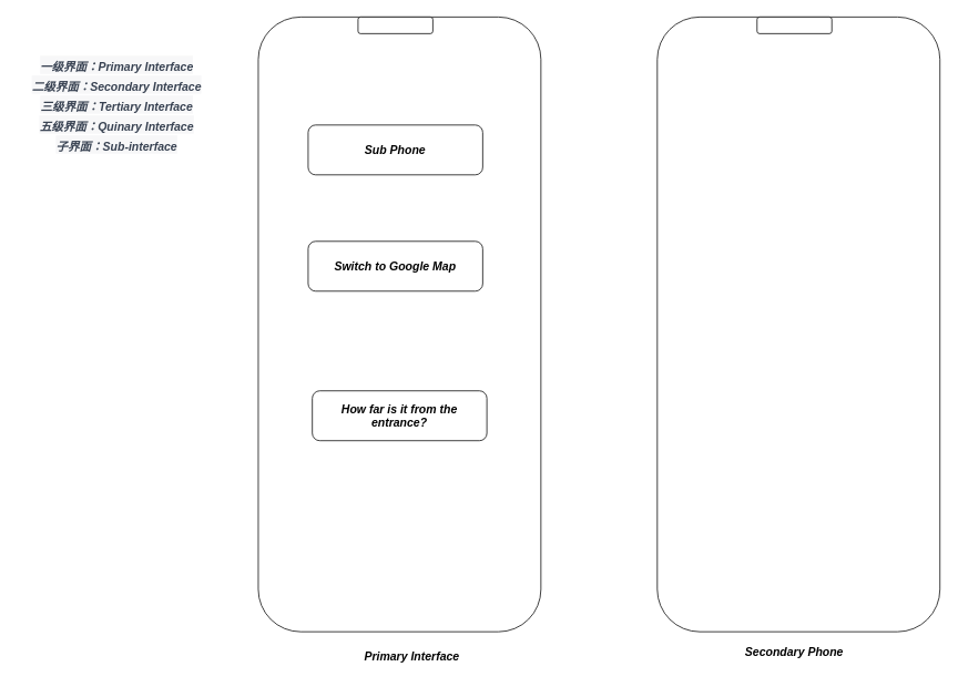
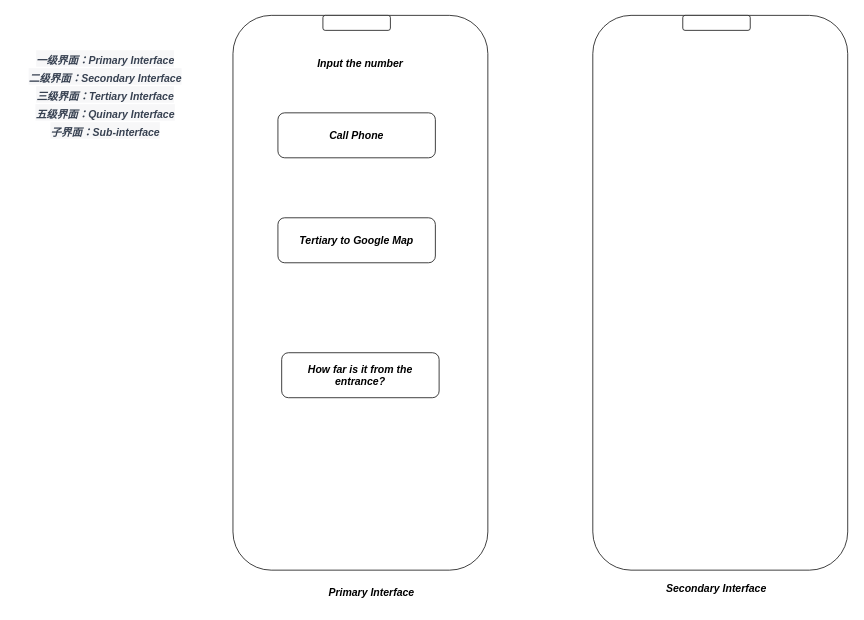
+ <mxCell id="10" value="&lt;font style=&quot;font-size: 14px&quot;&gt;&lt;b&gt;&lt;i&gt;Input the number&lt;/i&gt;&lt;/b&gt;&lt;/font&gt;" style="text;html=1;strokeColor=none;fillColor=none;align=center;verticalAlign=middle;whiteSpace=wrap;rounded=0;" vertex="1" parent="1"><mxGeometry x="385" y="70" width="190" height="30" as="geometry" /></mxCell>
- <mxCell id="9" value="&lt;font style=&quot;font-size: 14px&quot;&gt;&lt;b&gt;&lt;i&gt;Sub Phone&lt;/i&gt;&lt;/b&gt;&lt;/font&gt;" style="rounded=1;whiteSpace=wrap;html=1;" vertex="1" parent="1"><mxGeometry x="370" y="150" width="210" height="60" as="geometry" /></mxCell>
+ <mxCell id="9" value="&lt;font style=&quot;font-size: 14px&quot;&gt;&lt;b&gt;&lt;i&gt;Call Phone&lt;/i&gt;&lt;/b&gt;&lt;/font&gt;" style="rounded=1;whiteSpace=wrap;html=1;" vertex="1" parent="1"><mxGeometry x="370" y="150" width="210" height="60" as="geometry" /></mxCell>
- <mxCell id="11" value="&lt;font style=&quot;font-size: 14px&quot;&gt;&lt;b&gt;&lt;i&gt;Switch to Google Map&lt;/i&gt;&lt;/b&gt;&lt;/font&gt;" style="rounded=1;whiteSpace=wrap;html=1;" vertex="1" parent="1"><mxGeometry x="370" y="290" width="210" height="60" as="geometry" /></mxCell>
+ <mxCell id="11" value="&lt;font style=&quot;font-size: 14px&quot;&gt;&lt;b&gt;&lt;i&gt;Tertiary to Google Map&lt;/i&gt;&lt;/b&gt;&lt;/font&gt;" style="rounded=1;whiteSpace=wrap;html=1;" vertex="1" parent="1"><mxGeometry x="370" y="290" width="210" height="60" as="geometry" /></mxCell>
- <mxCell id="7" value="&lt;b&gt;&lt;i&gt;&lt;font style=&quot;font-size: 14px&quot;&gt;Secondary Phone&lt;/font&gt;&lt;/i&gt;&lt;/b&gt;" style="text;html=1;strokeColor=none;fillColor=none;align=center;verticalAlign=middle;whiteSpace=wrap;rounded=0;" parent="1" vertex="1"><mxGeometry x="880" y="770" width="150" height="30" as="geometry" /></mxCell>
+ <mxCell id="7" value="&lt;b&gt;&lt;i&gt;&lt;font style=&quot;font-size: 14px&quot;&gt;Secondary Interface&lt;/font&gt;&lt;/i&gt;&lt;/b&gt;" style="text;html=1;strokeColor=none;fillColor=none;align=center;verticalAlign=middle;whiteSpace=wrap;rounded=0;" parent="1" vertex="1"><mxGeometry x="880" y="770" width="150" height="30" as="geometry" /></mxCell>
